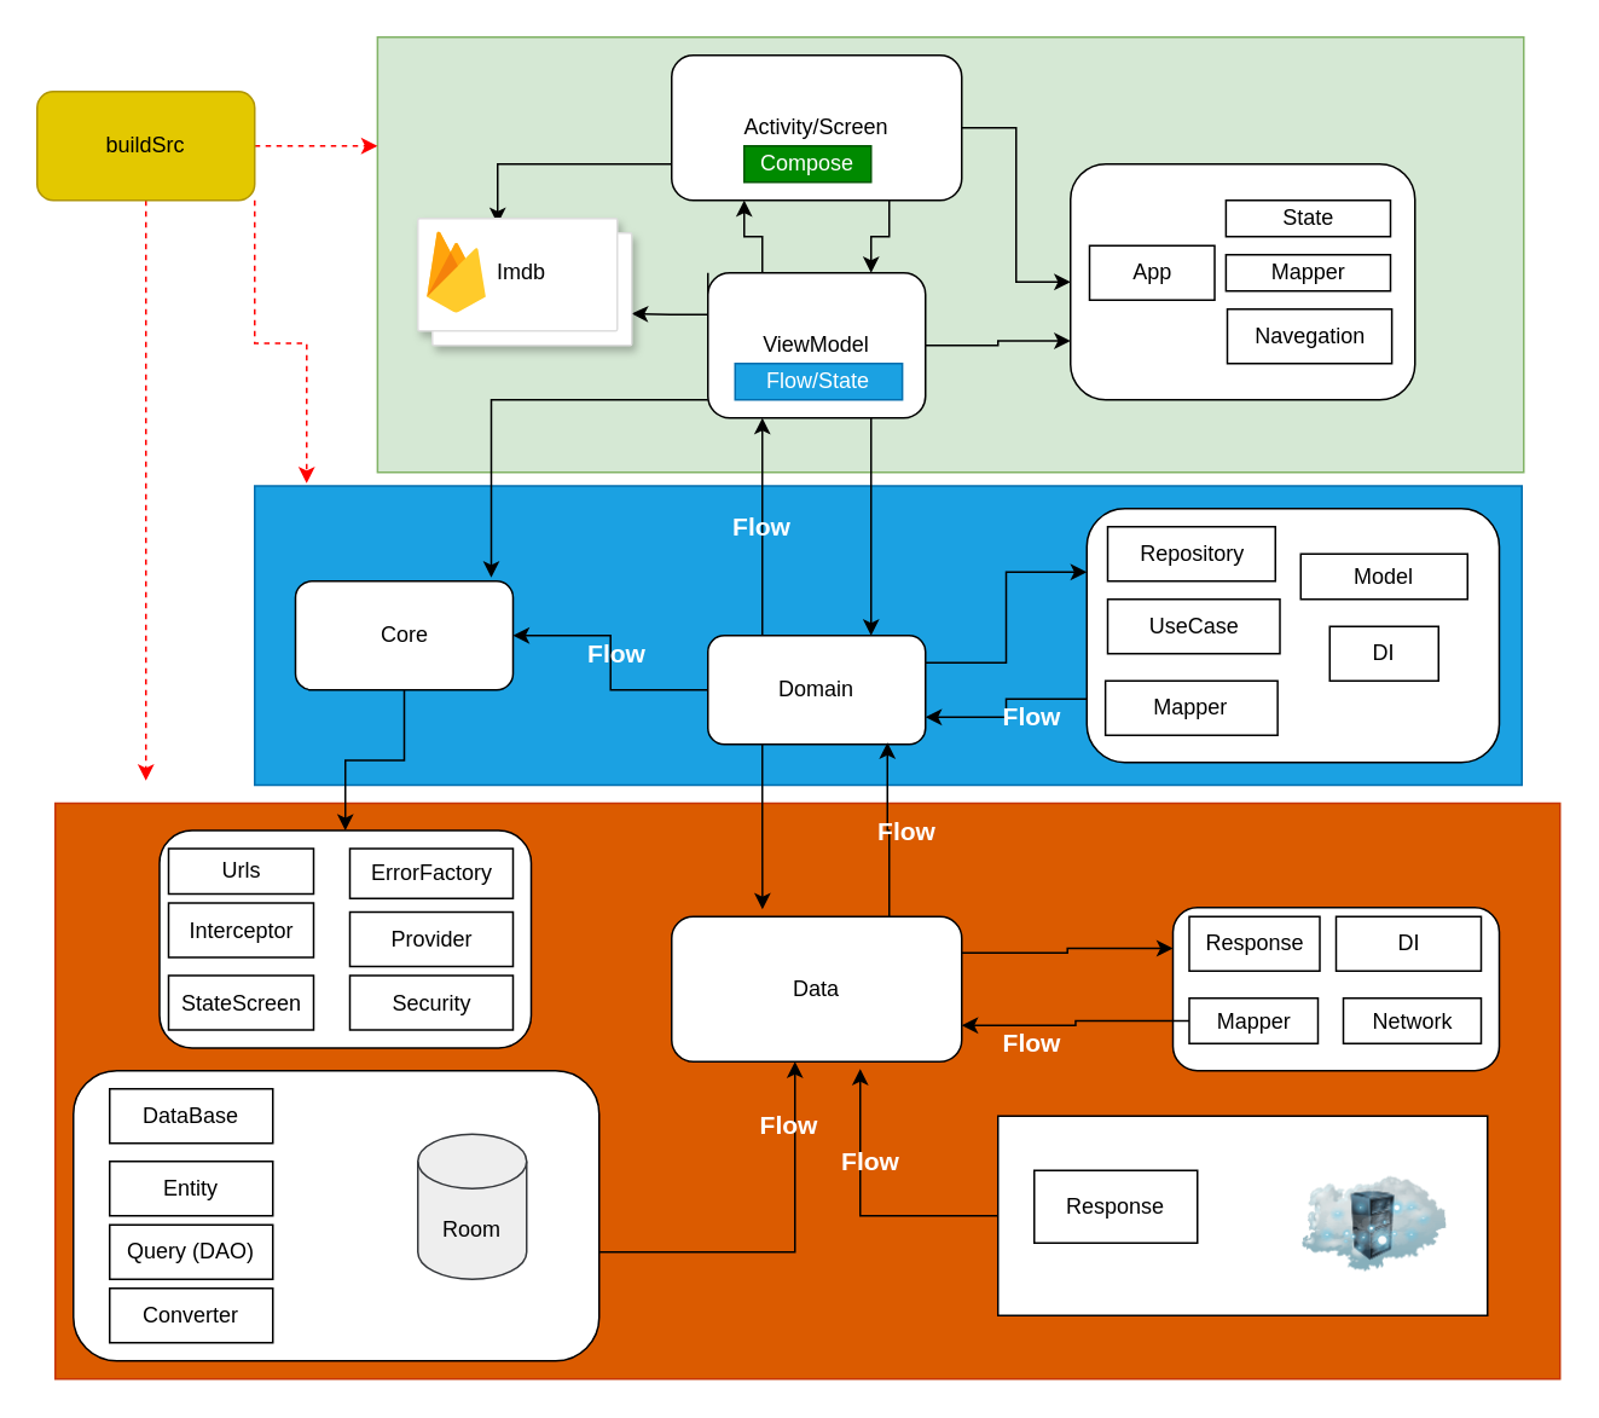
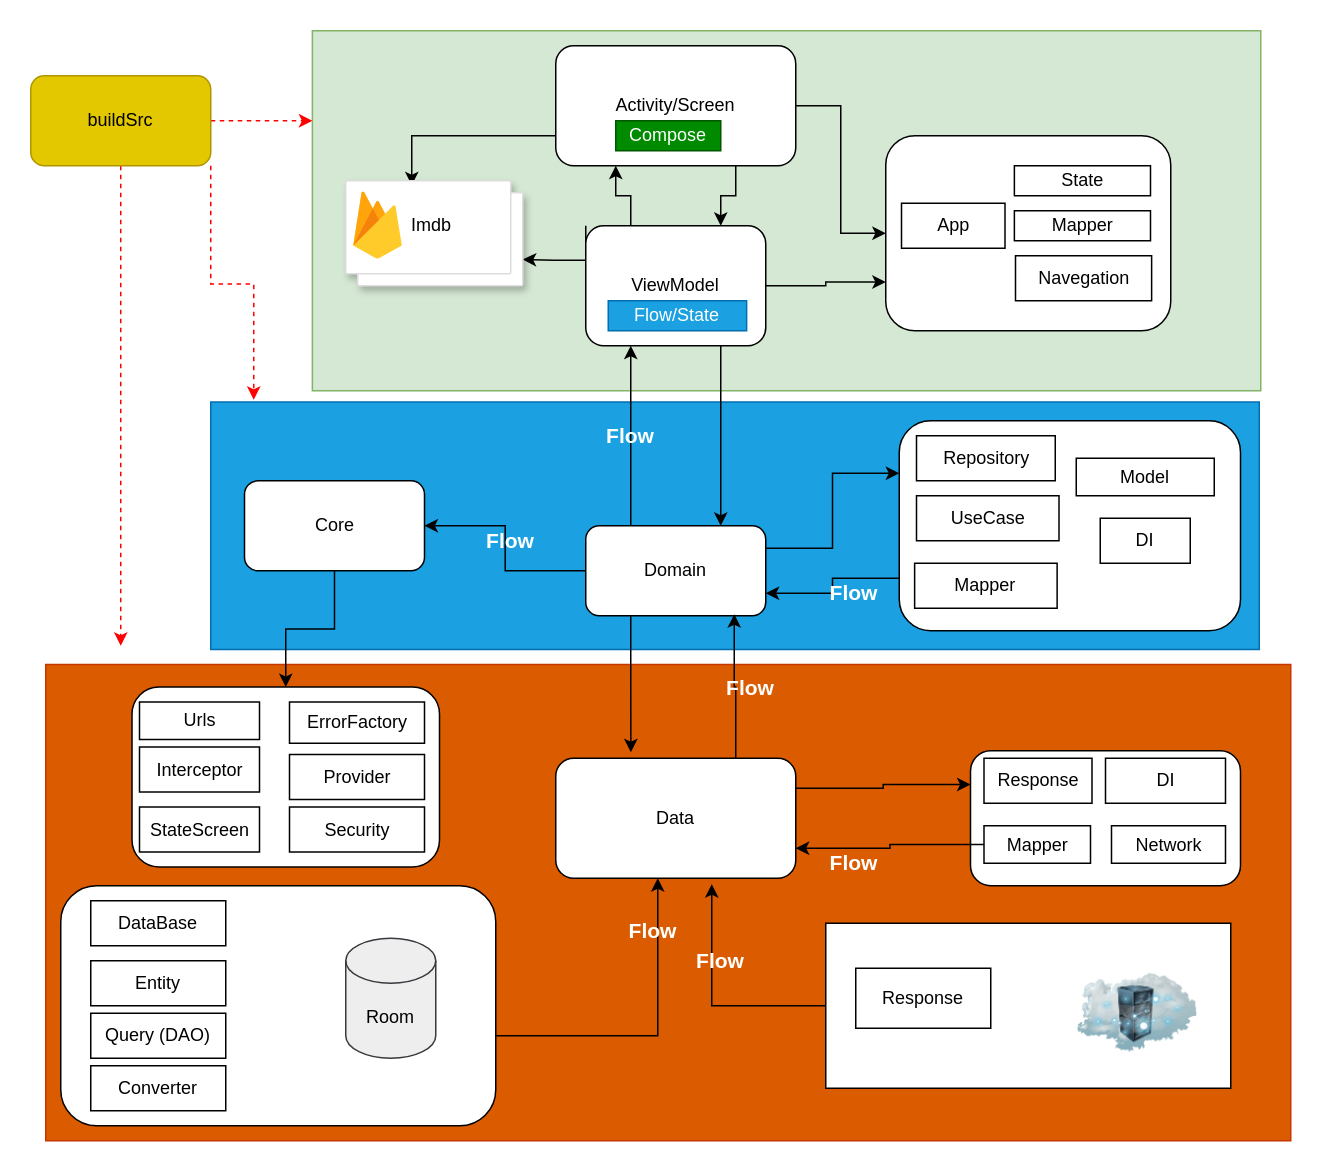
- <mxCell id="11" style="edgeStyle=orthogonalEdgeStyle;rounded=0;orthogonalLoop=1;jettySize=auto;html=1;entryX=0.9;entryY=-0.033;entryDx=0;entryDy=0;entryPerimeter=0;" edge="1" parent="1" source="14" target="24"><mxGeometry relative="1" as="geometry"><Array as="points"><mxPoint x="271" y="220" /></Array></mxGeometry></mxCell>
